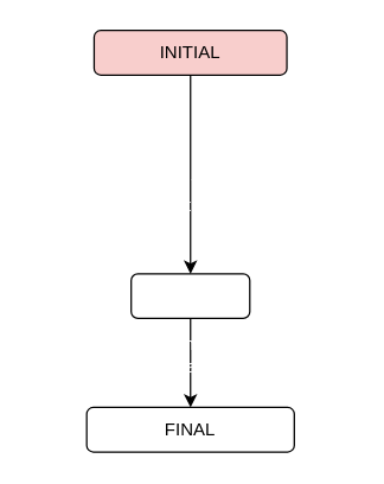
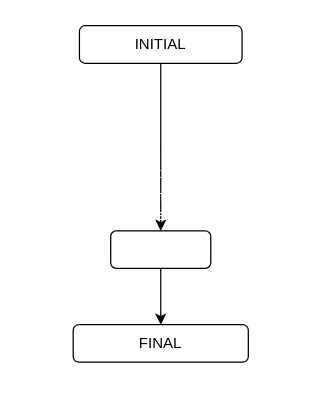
- <mxCell id="3" value="INITIAL" style="rounded=1;whiteSpace=wrap;html=1;fillColor=#f8cecc;" parent="1" vertex="1"><mxGeometry x="63" y="20" width="130" height="30" as="geometry" /></mxCell>
+ <mxCell id="3" value="INITIAL" style="rounded=1;whiteSpace=wrap;html=1;" parent="1" vertex="1"><mxGeometry x="63" y="20" width="130" height="30" as="geometry" /></mxCell>
- <mxCell id="8" value="the system shows all the information loaded" style="text;html=1;strokeColor=none;fillColor=none;align=center;verticalAlign=middle;whiteSpace=wrap;rounded=0;fontColor=#FFFFFF;" parent="1" vertex="1"><mxGeometry x="47" y="229" width="190" height="20" as="geometry" /></mxCell>
+ <mxCell id="8" value="the system shows all the information loaded" style="text;html=1;strokeColor=none;fillColor=none;align=center;verticalAlign=middle;whiteSpace=wrap;rounded=0;fontColor=#FFFFFF;" parent="1" vertex="1"><mxGeometry x="47" y="154" width="190" height="20" as="geometry" /></mxCell>
- <mxCell id="6" value="FINAL" style="rounded=1;whiteSpace=wrap;html=1;" parent="1" vertex="1"><mxGeometry x="58" y="274" width="140" height="30" as="geometry" /></mxCell>
+ <mxCell id="6" value="FINAL" style="rounded=1;whiteSpace=wrap;html=1;" parent="1" vertex="1"><mxGeometry x="58" y="259" width="140" height="30" as="geometry" /></mxCell>
